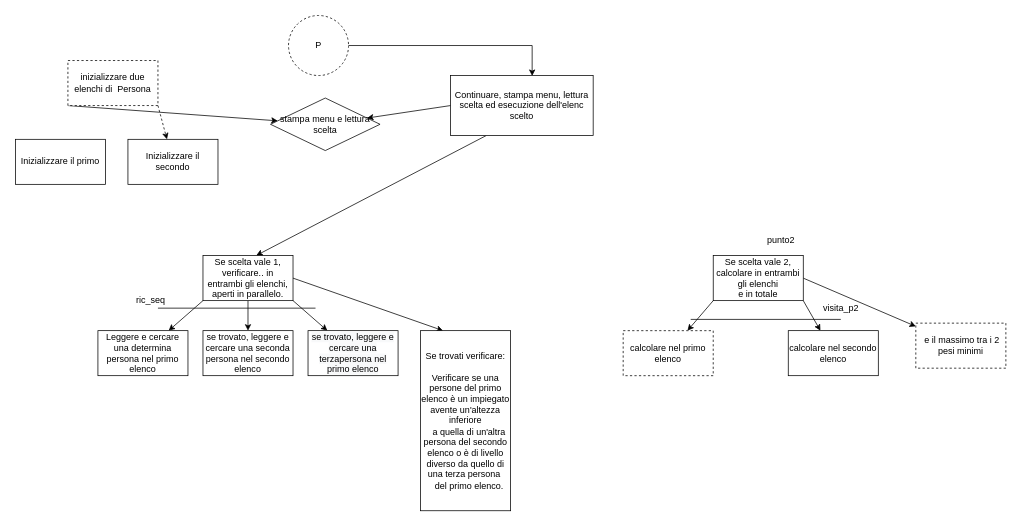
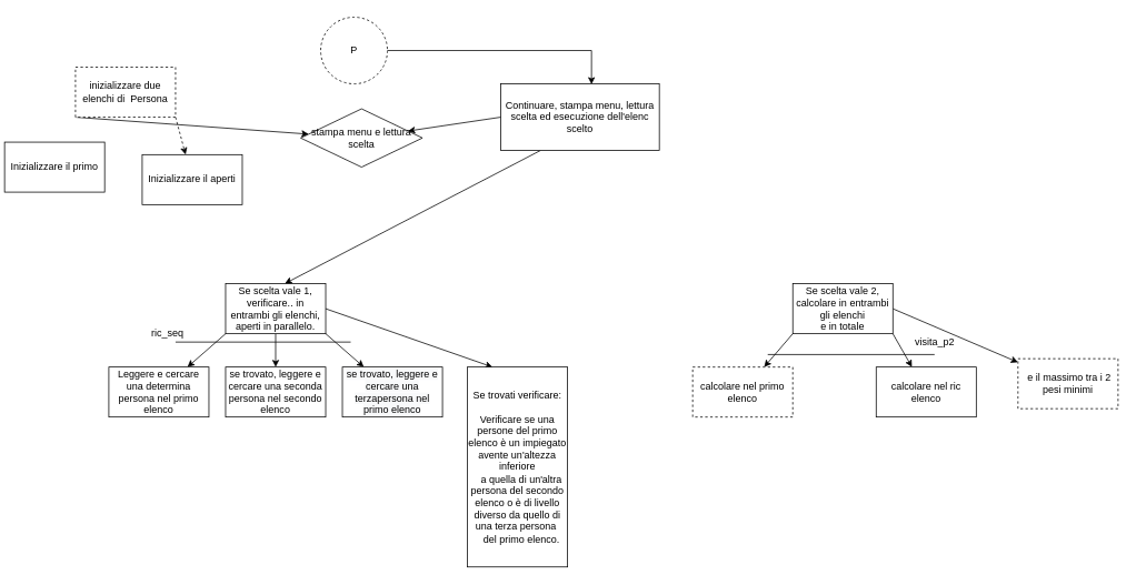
- <mxCell id="7" value="Inizializzare il primo" style="rounded=0;whiteSpace=wrap;html=1;" parent="1" vertex="1"><mxGeometry x="20" y="185" width="120" height="60" as="geometry" /></mxCell>
+ <mxCell id="7" value="Inizializzare il primo" style="rounded=0;whiteSpace=wrap;html=1;" parent="1" vertex="1"><mxGeometry x="5" y="170" width="120" height="60" as="geometry" /></mxCell>
- <mxCell id="8" value="Inizializzare il secondo" style="rounded=0;whiteSpace=wrap;html=1;" parent="1" vertex="1"><mxGeometry x="170" y="185" width="120" height="60" as="geometry" /></mxCell>
+ <mxCell id="8" value="Inizializzare il aperti" style="rounded=0;whiteSpace=wrap;html=1;" parent="1" vertex="1"><mxGeometry x="170" y="185" width="120" height="60" as="geometry" /></mxCell>
- <mxCell id="32" value="punto2" style="text;html=1;align=center;verticalAlign=middle;resizable=0;points=[];autosize=1;" vertex="1" parent="1"><mxGeometry x="1015" y="310" width="50" height="20" as="geometry" /></mxCell>
- <mxCell id="29" value="calcolare nel secondo elenco" style="whiteSpace=wrap;html=1;" vertex="1" parent="1"><mxGeometry x="1050" y="440" width="120" height="60" as="geometry" /></mxCell>
+ <mxCell id="29" value="calcolare nel ric elenco" style="whiteSpace=wrap;html=1;" vertex="1" parent="1"><mxGeometry x="1050" y="440" width="120" height="60" as="geometry" /></mxCell>
